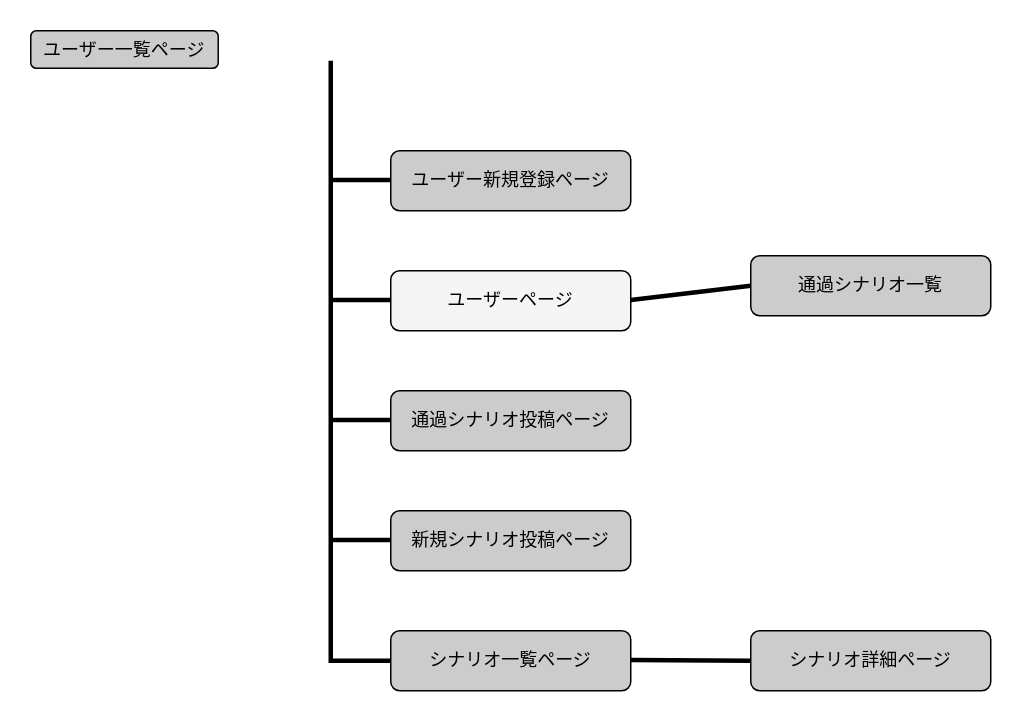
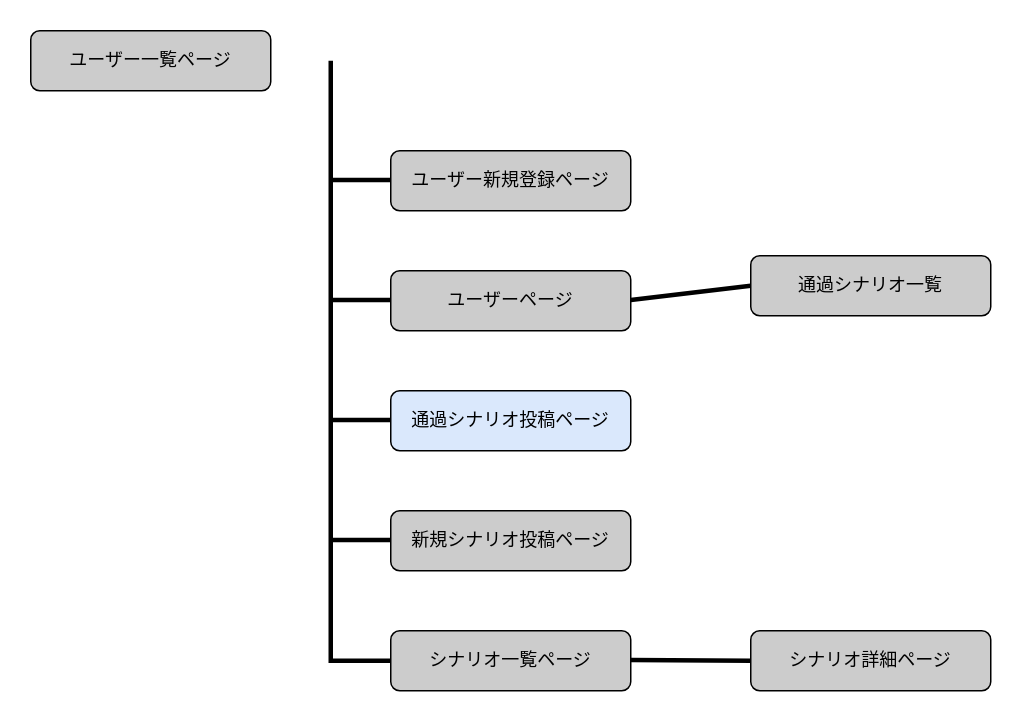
- <mxCell id="2" value="ユーザー一覧ページ" style="rounded=1;whiteSpace=wrap;html=1;fontColor=#000000;fillColor=#CCCCCC;strokeColor=#000000;" vertex="1" parent="1"><mxGeometry x="20" y="20" width="125" height="25" as="geometry" /></mxCell>
+ <mxCell id="2" value="ユーザー一覧ページ" style="rounded=1;whiteSpace=wrap;html=1;fontColor=#000000;fillColor=#CCCCCC;strokeColor=#000000;" vertex="1" parent="1"><mxGeometry x="20" y="20" width="160" height="40" as="geometry" /></mxCell>
- <mxCell id="4" value="ユーザーページ" style="rounded=1;whiteSpace=wrap;html=1;fontColor=#000000;strokeColor=#000000;fillColor=#f5f5f5;" vertex="1" parent="1"><mxGeometry x="260" y="180" width="160" height="40" as="geometry" /></mxCell>
+ <mxCell id="4" value="ユーザーページ" style="rounded=1;whiteSpace=wrap;html=1;fontColor=#000000;strokeColor=#000000;fillColor=#CCCCCC;" vertex="1" parent="1"><mxGeometry x="260" y="180" width="160" height="40" as="geometry" /></mxCell>
- <mxCell id="6" value="通過シナリオ投稿ページ" style="rounded=1;whiteSpace=wrap;html=1;fontColor=#000000;strokeColor=#000000;fillColor=#CCCCCC;" vertex="1" parent="1"><mxGeometry x="260" y="260" width="160" height="40" as="geometry" /></mxCell>
+ <mxCell id="6" value="通過シナリオ投稿ページ" style="rounded=1;whiteSpace=wrap;html=1;fontColor=#000000;strokeColor=#000000;fillColor=#dae8fc;" vertex="1" parent="1"><mxGeometry x="260" y="260" width="160" height="40" as="geometry" /></mxCell>
